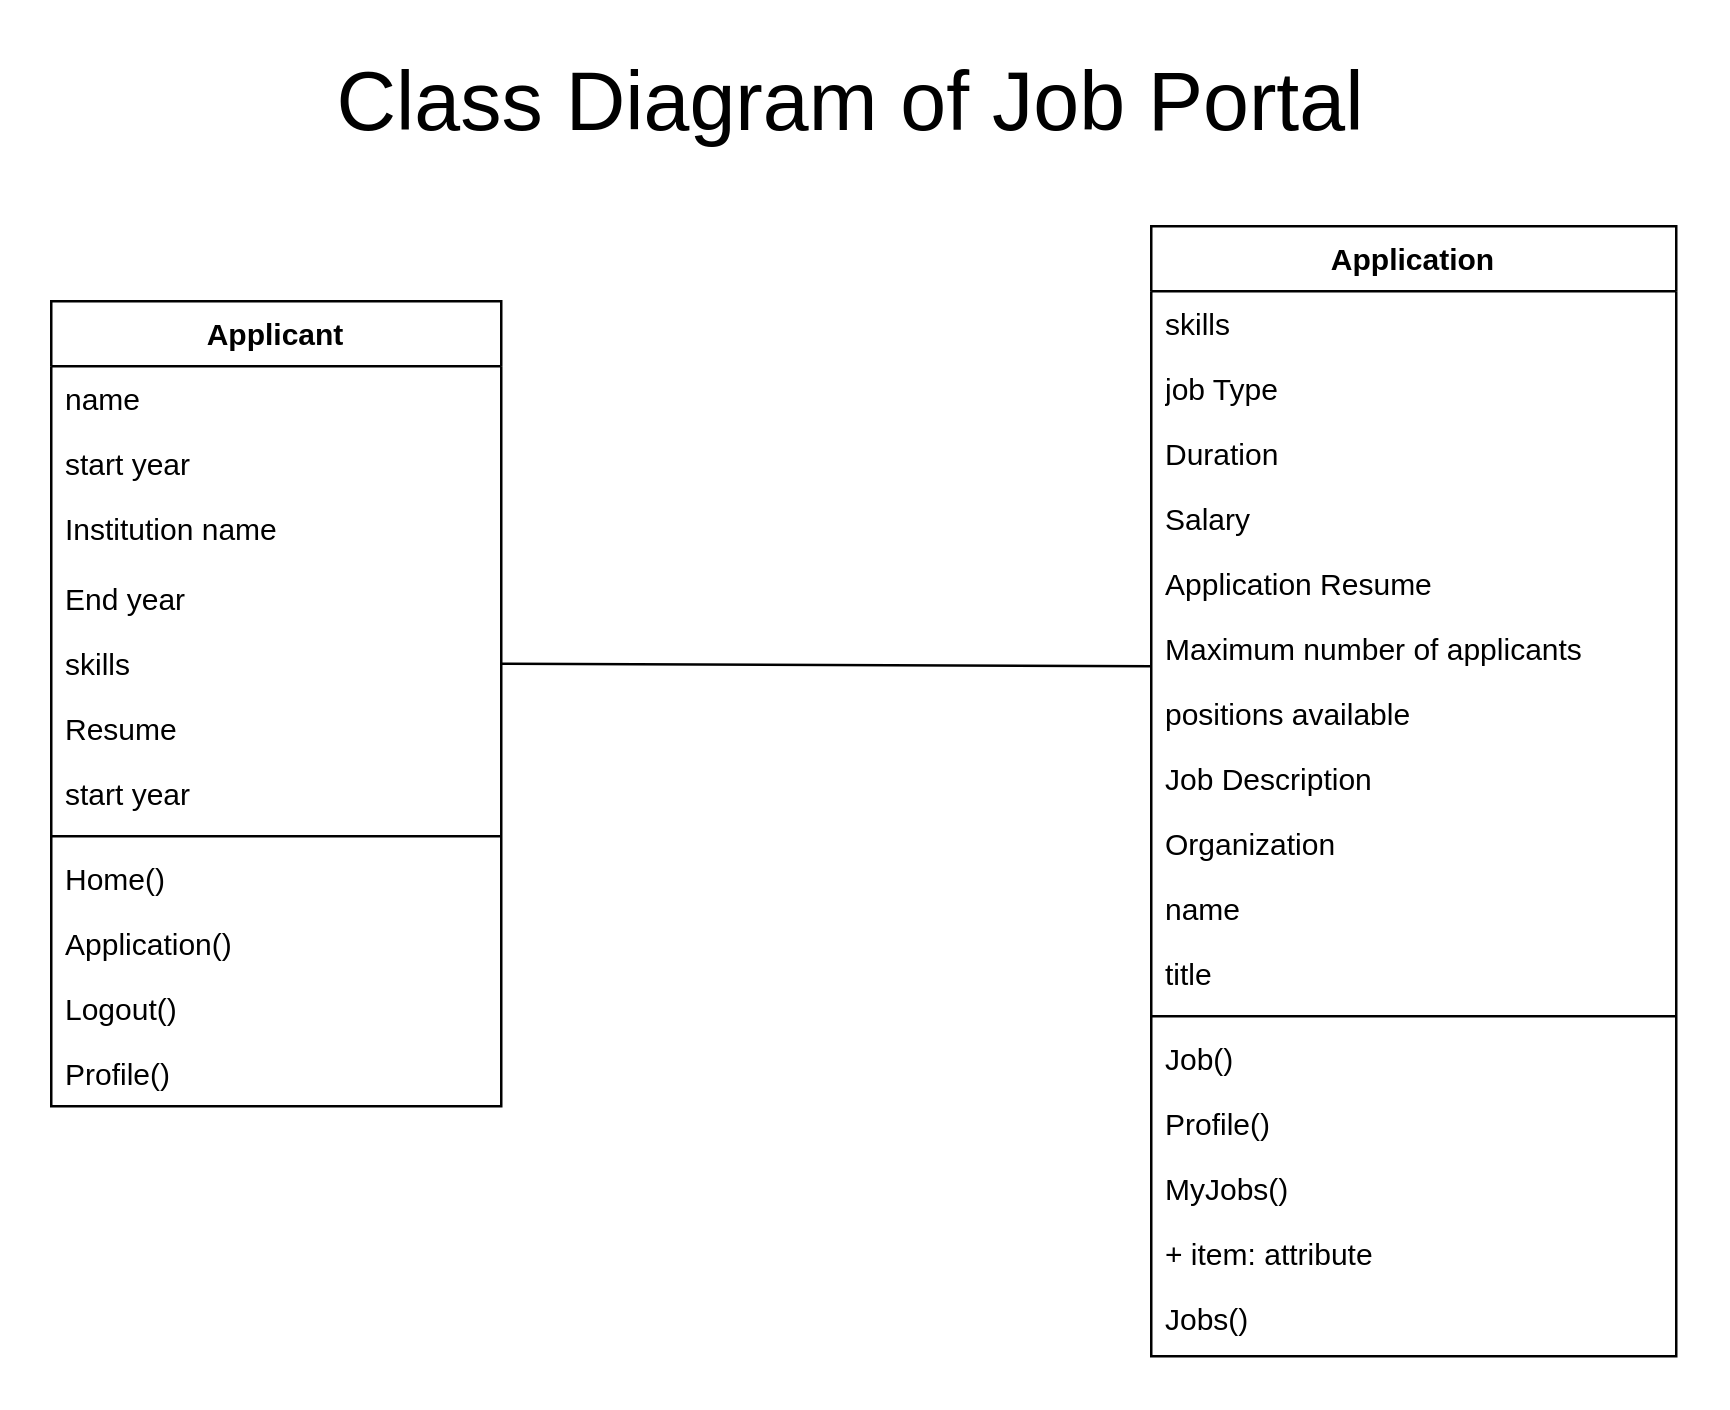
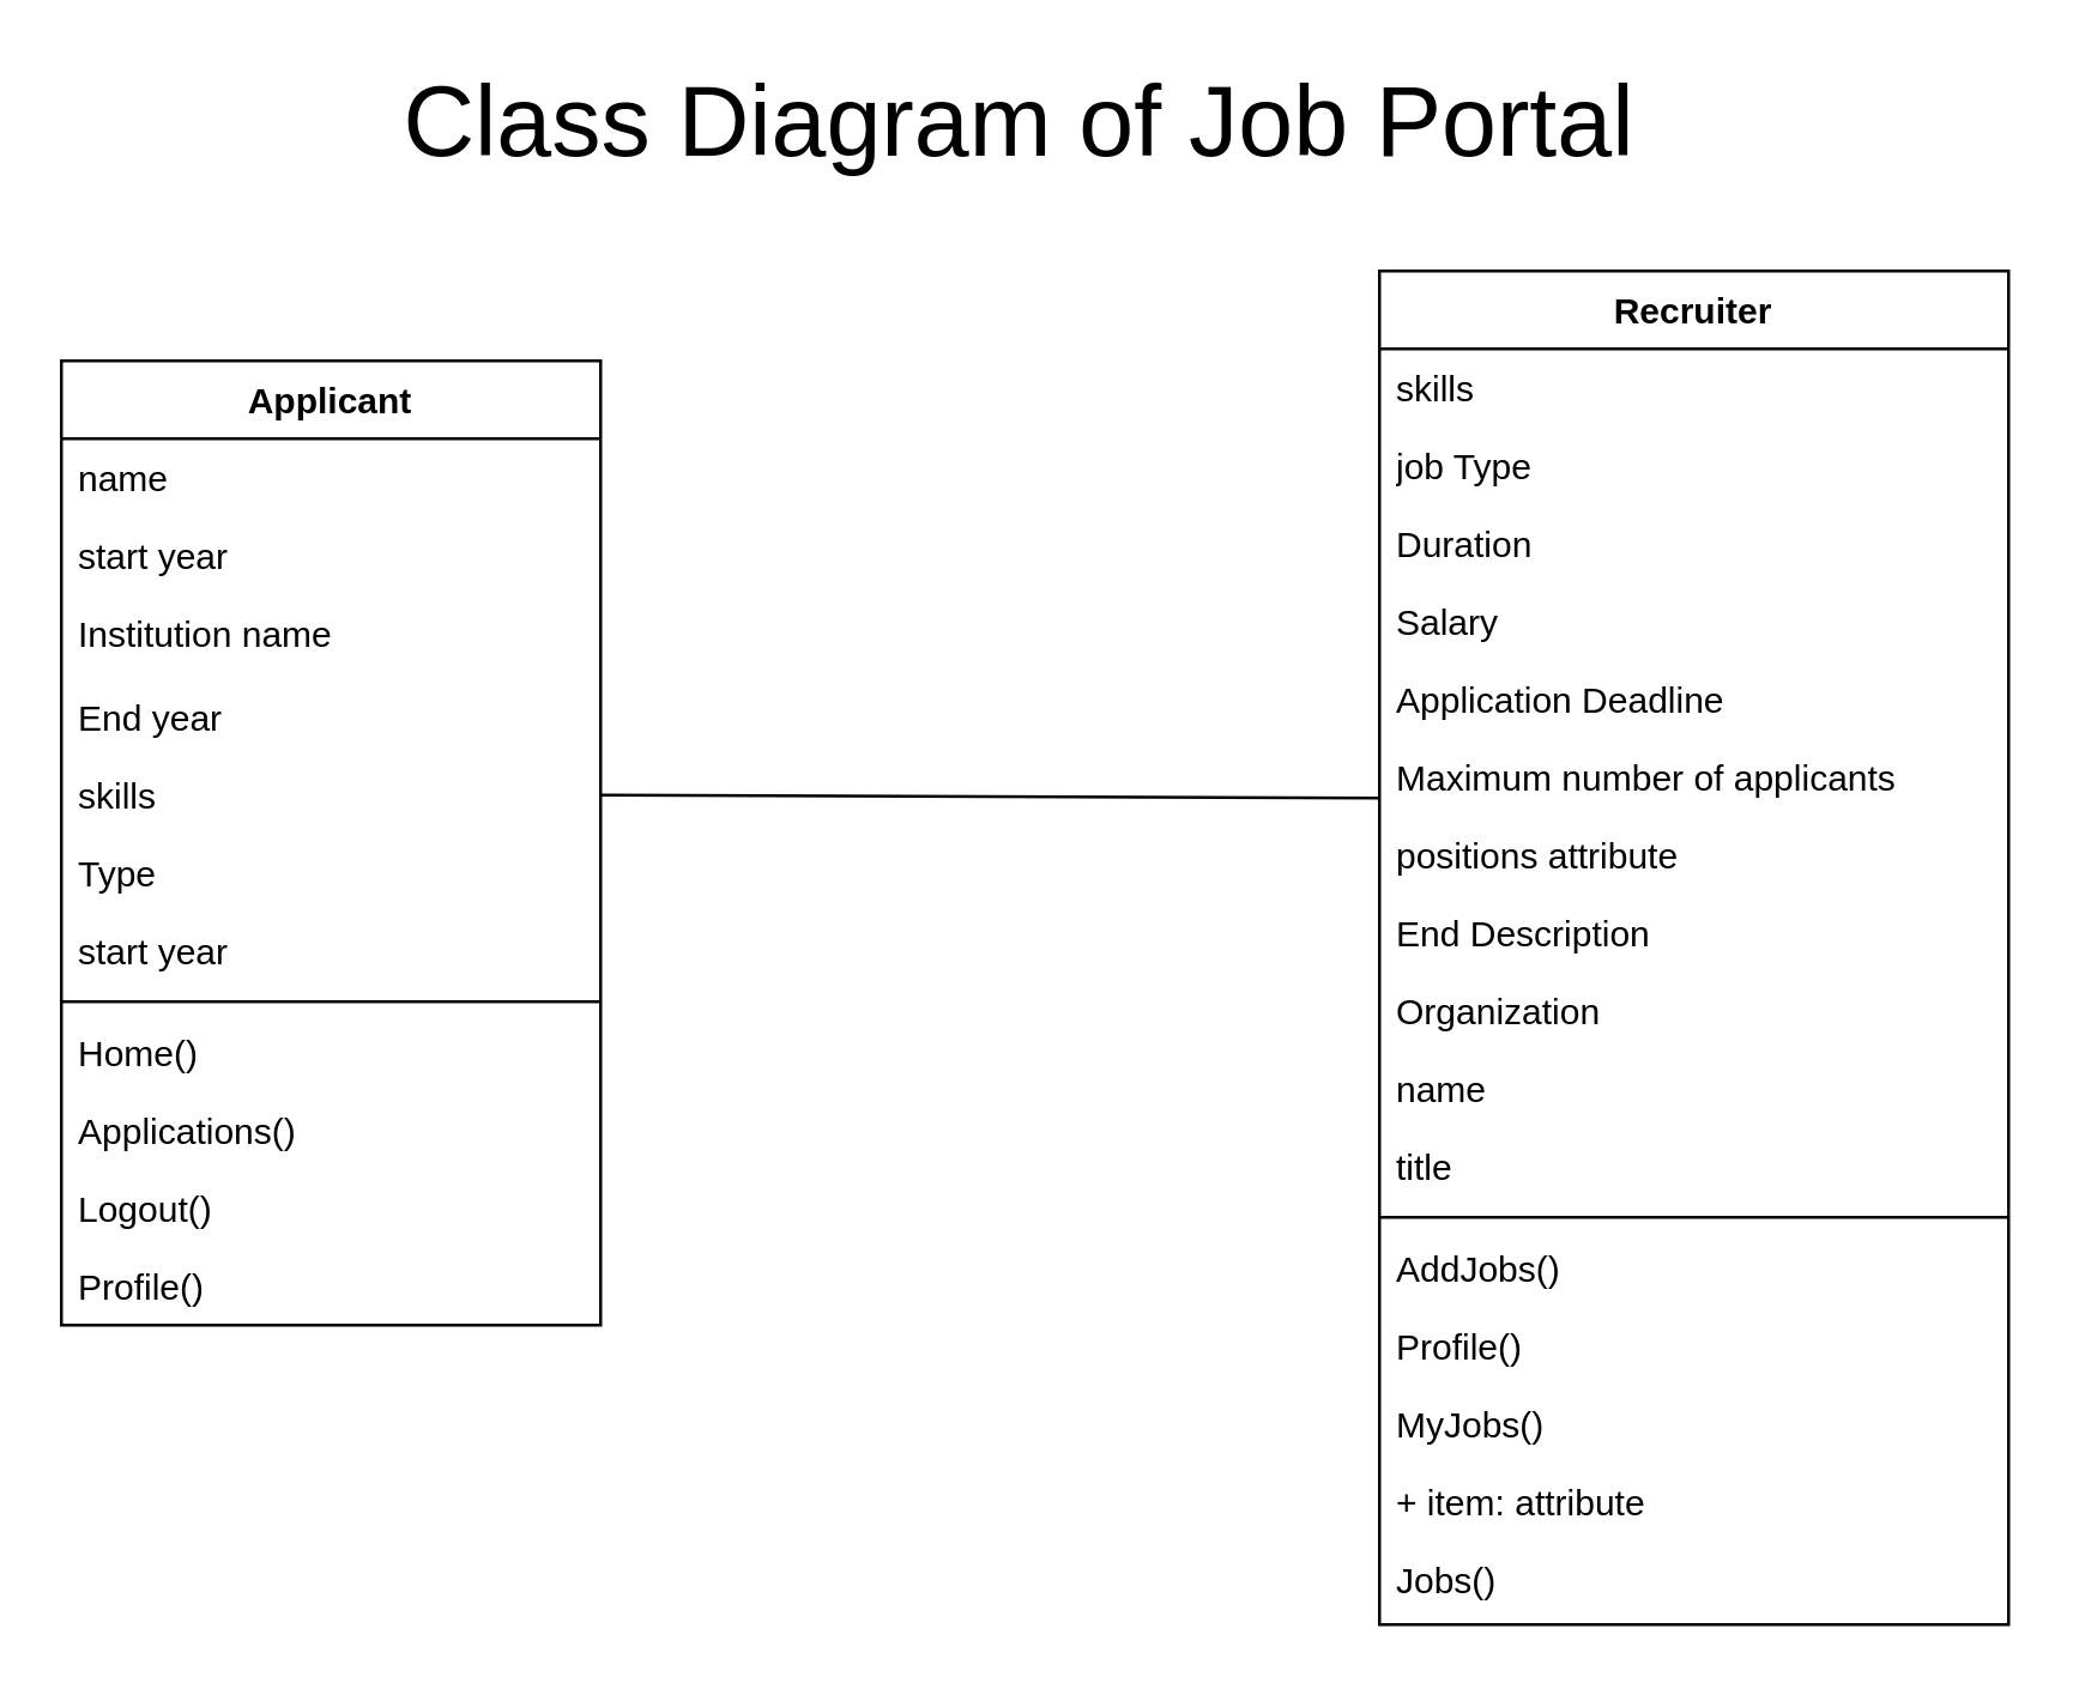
- <mxCell id="15" value="Application" style="swimlane;fontStyle=1;align=center;verticalAlign=top;childLayout=stackLayout;horizontal=1;startSize=26;horizontalStack=0;resizeParent=1;resizeParentMax=0;resizeLast=0;collapsible=1;marginBottom=0;whiteSpace=wrap;html=1;" parent="1" vertex="1"><mxGeometry x="460" y="90" width="210" height="452" as="geometry" /></mxCell>
+ <mxCell id="15" value="Recruiter" style="swimlane;fontStyle=1;align=center;verticalAlign=top;childLayout=stackLayout;horizontal=1;startSize=26;horizontalStack=0;resizeParent=1;resizeParentMax=0;resizeLast=0;collapsible=1;marginBottom=0;whiteSpace=wrap;html=1;" parent="1" vertex="1"><mxGeometry x="460" y="90" width="210" height="452" as="geometry" /></mxCell>
- <mxCell id="20" value="&lt;div&gt;Application Resume&lt;/div&gt;&lt;div&gt;&lt;br&gt;&lt;/div&gt;" style="text;strokeColor=none;fillColor=none;align=left;verticalAlign=top;spacingLeft=4;spacingRight=4;overflow=hidden;rotatable=0;points=[[0,0.5],[1,0.5]];portConstraint=eastwest;whiteSpace=wrap;html=1;" parent="15" vertex="1"><mxGeometry y="130" width="210" height="26" as="geometry" /></mxCell>
+ <mxCell id="20" value="&lt;div&gt;Application Deadline&lt;/div&gt;&lt;div&gt;&lt;br&gt;&lt;/div&gt;" style="text;strokeColor=none;fillColor=none;align=left;verticalAlign=top;spacingLeft=4;spacingRight=4;overflow=hidden;rotatable=0;points=[[0,0.5],[1,0.5]];portConstraint=eastwest;whiteSpace=wrap;html=1;" parent="15" vertex="1"><mxGeometry y="130" width="210" height="26" as="geometry" /></mxCell>
- <mxCell id="22" value="positions available" style="text;strokeColor=none;fillColor=none;align=left;verticalAlign=top;spacingLeft=4;spacingRight=4;overflow=hidden;rotatable=0;points=[[0,0.5],[1,0.5]];portConstraint=eastwest;whiteSpace=wrap;html=1;" parent="15" vertex="1"><mxGeometry y="182" width="210" height="26" as="geometry" /></mxCell>
+ <mxCell id="22" value="positions attribute" style="text;strokeColor=none;fillColor=none;align=left;verticalAlign=top;spacingLeft=4;spacingRight=4;overflow=hidden;rotatable=0;points=[[0,0.5],[1,0.5]];portConstraint=eastwest;whiteSpace=wrap;html=1;" parent="15" vertex="1"><mxGeometry y="182" width="210" height="26" as="geometry" /></mxCell>
- <mxCell id="8" value="&lt;div&gt;Resume&lt;/div&gt;&lt;div&gt;&lt;br&gt;&lt;/div&gt;" style="text;strokeColor=none;fillColor=none;align=left;verticalAlign=top;spacingLeft=4;spacingRight=4;overflow=hidden;rotatable=0;points=[[0,0.5],[1,0.5]];portConstraint=eastwest;whiteSpace=wrap;html=1;" parent="2" vertex="1"><mxGeometry y="158" width="180" height="26" as="geometry" /></mxCell>
+ <mxCell id="8" value="&lt;div&gt;Type&lt;/div&gt;&lt;div&gt;&lt;br&gt;&lt;/div&gt;" style="text;strokeColor=none;fillColor=none;align=left;verticalAlign=top;spacingLeft=4;spacingRight=4;overflow=hidden;rotatable=0;points=[[0,0.5],[1,0.5]];portConstraint=eastwest;whiteSpace=wrap;html=1;" parent="2" vertex="1"><mxGeometry y="158" width="180" height="26" as="geometry" /></mxCell>
- <mxCell id="23" value="Job Description" style="text;strokeColor=none;fillColor=none;align=left;verticalAlign=top;spacingLeft=4;spacingRight=4;overflow=hidden;rotatable=0;points=[[0,0.5],[1,0.5]];portConstraint=eastwest;whiteSpace=wrap;html=1;" parent="15" vertex="1"><mxGeometry y="208" width="210" height="26" as="geometry" /></mxCell>
+ <mxCell id="23" value="End Description" style="text;strokeColor=none;fillColor=none;align=left;verticalAlign=top;spacingLeft=4;spacingRight=4;overflow=hidden;rotatable=0;points=[[0,0.5],[1,0.5]];portConstraint=eastwest;whiteSpace=wrap;html=1;" parent="15" vertex="1"><mxGeometry y="208" width="210" height="26" as="geometry" /></mxCell>
- <mxCell id="12" value="&lt;div&gt;Application()&lt;/div&gt;&lt;div&gt;&lt;br&gt;&lt;/div&gt;" style="text;strokeColor=none;fillColor=none;align=left;verticalAlign=top;spacingLeft=4;spacingRight=4;overflow=hidden;rotatable=0;points=[[0,0.5],[1,0.5]];portConstraint=eastwest;whiteSpace=wrap;html=1;" parent="2" vertex="1"><mxGeometry y="244" width="180" height="26" as="geometry" /></mxCell>
+ <mxCell id="12" value="&lt;div&gt;Applications()&lt;/div&gt;&lt;div&gt;&lt;br&gt;&lt;/div&gt;" style="text;strokeColor=none;fillColor=none;align=left;verticalAlign=top;spacingLeft=4;spacingRight=4;overflow=hidden;rotatable=0;points=[[0,0.5],[1,0.5]];portConstraint=eastwest;whiteSpace=wrap;html=1;" parent="2" vertex="1"><mxGeometry y="244" width="180" height="26" as="geometry" /></mxCell>
- <mxCell id="28" value="Job()" style="text;strokeColor=none;fillColor=none;align=left;verticalAlign=top;spacingLeft=4;spacingRight=4;overflow=hidden;rotatable=0;points=[[0,0.5],[1,0.5]];portConstraint=eastwest;whiteSpace=wrap;html=1;" parent="15" vertex="1"><mxGeometry y="320" width="210" height="26" as="geometry" /></mxCell>
+ <mxCell id="28" value="AddJobs()" style="text;strokeColor=none;fillColor=none;align=left;verticalAlign=top;spacingLeft=4;spacingRight=4;overflow=hidden;rotatable=0;points=[[0,0.5],[1,0.5]];portConstraint=eastwest;whiteSpace=wrap;html=1;" parent="15" vertex="1"><mxGeometry y="320" width="210" height="26" as="geometry" /></mxCell>
